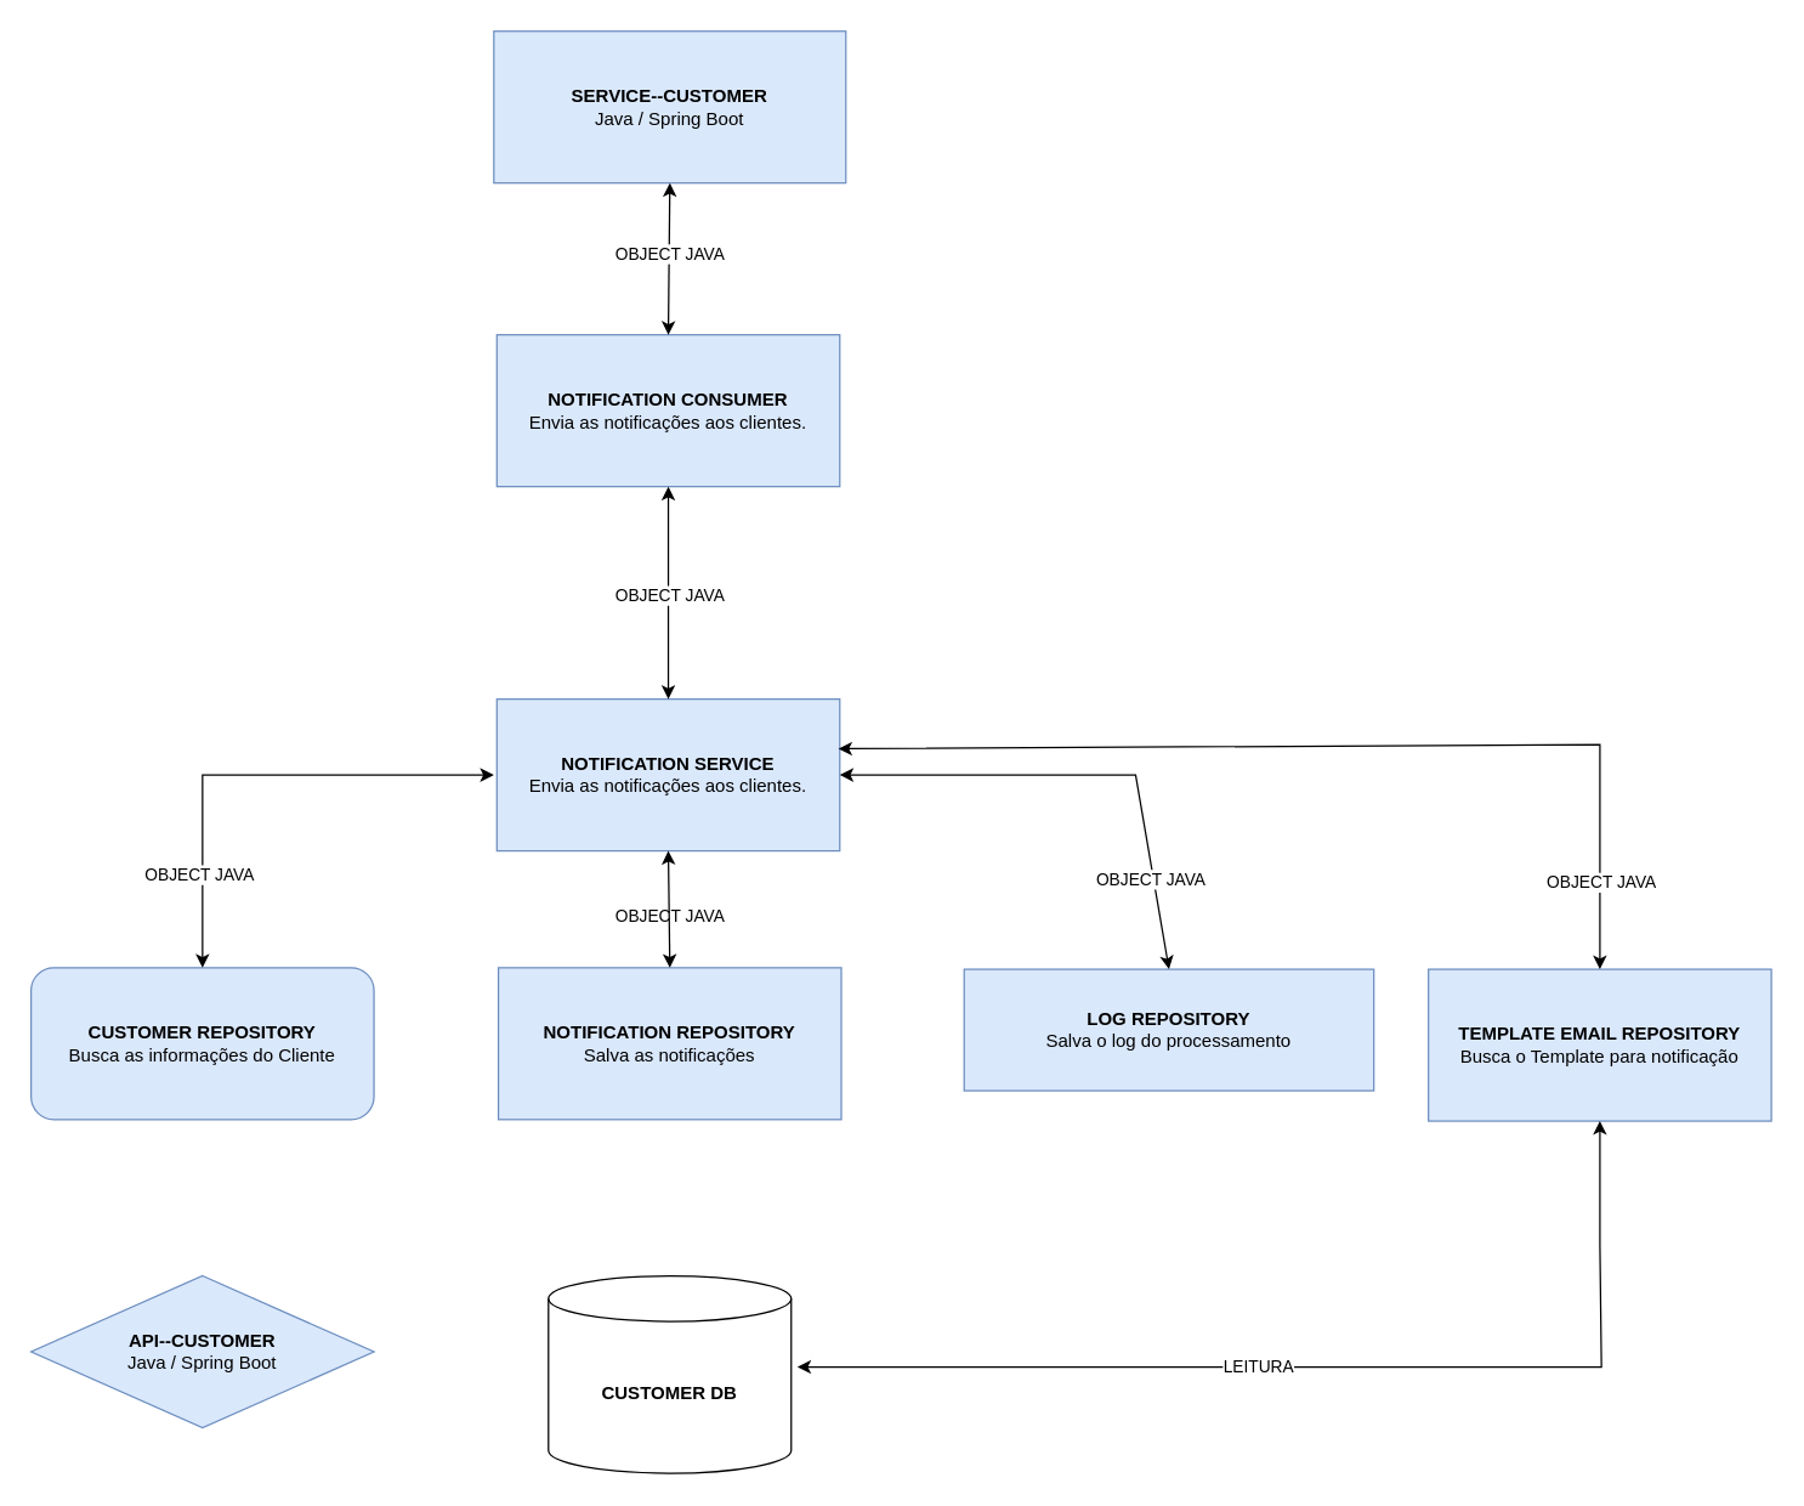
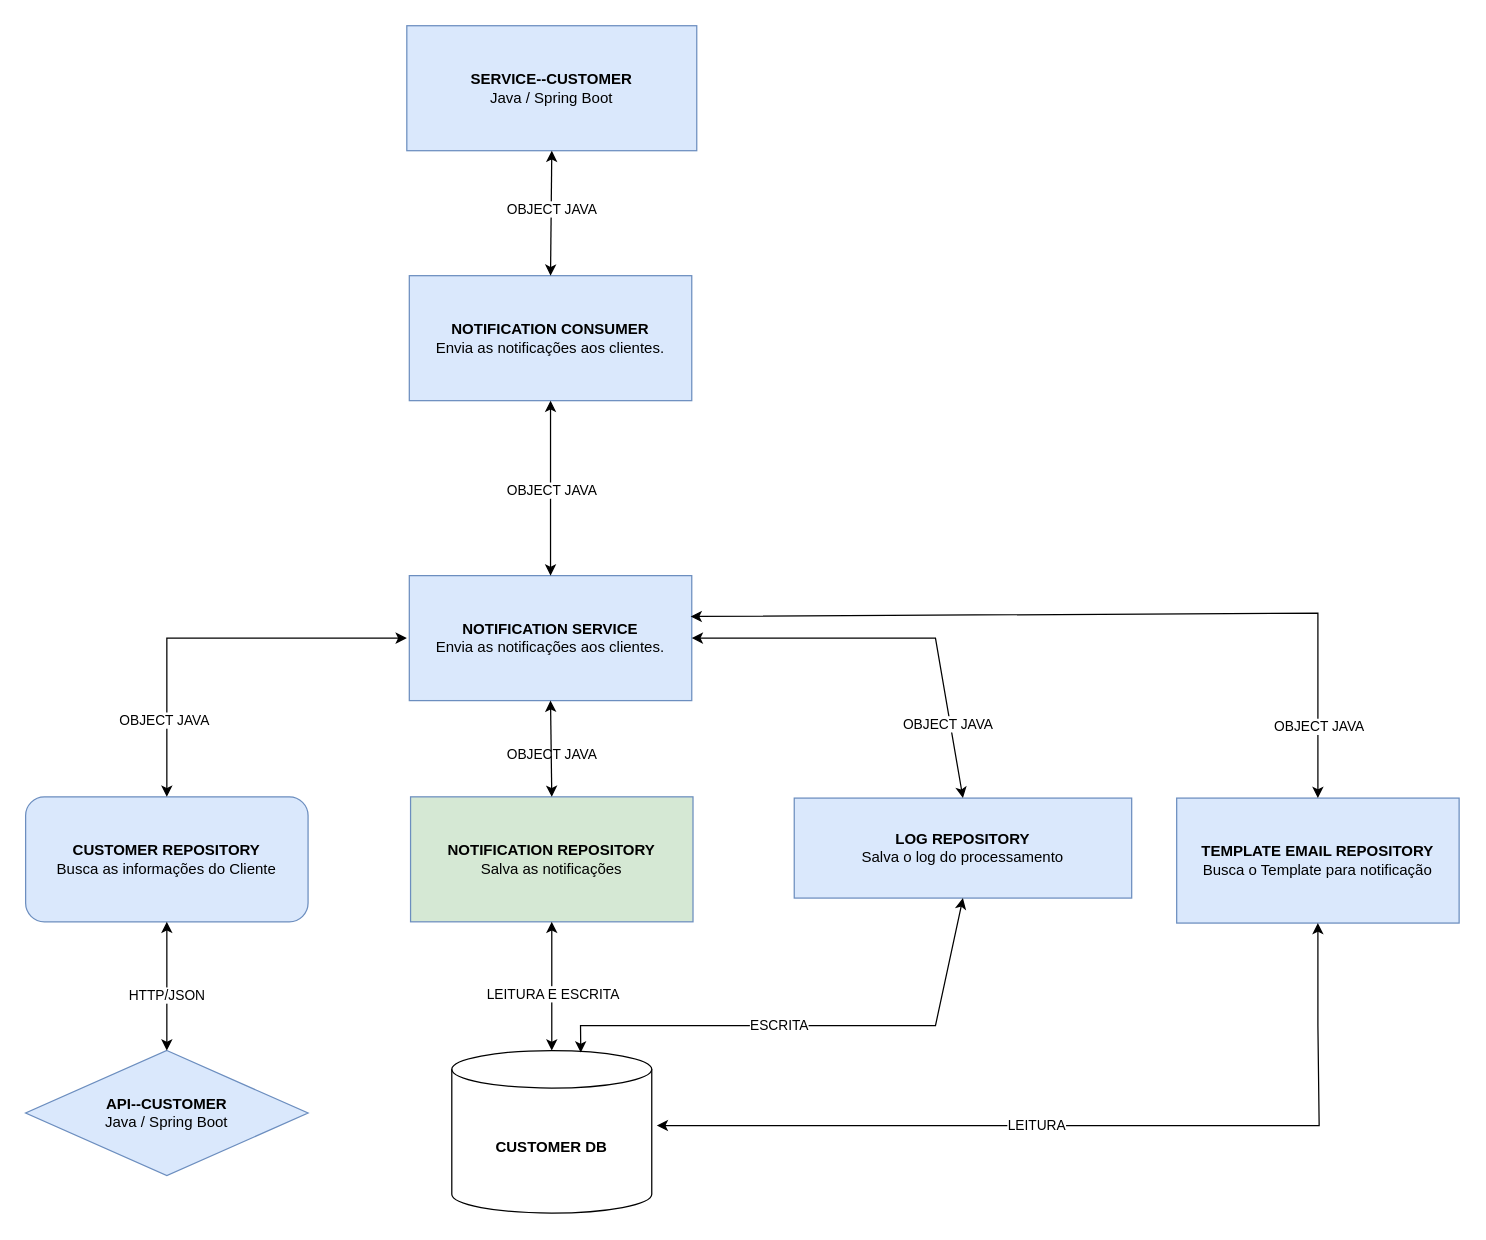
- <mxCell id="4" value="&lt;font style=&quot;font-size: 12px;&quot;&gt;&lt;b style=&quot;border-color: var(--border-color);&quot;&gt;NOTIFICATION REPOSITORY&lt;/b&gt;&lt;br style=&quot;border-color: var(--border-color);&quot;&gt;Salva as notificações&lt;br&gt;&lt;/font&gt;" style="rounded=0;whiteSpace=wrap;html=1;fillColor=#dae8fc;strokeColor=#6c8ebf;" parent="1" vertex="1"><mxGeometry x="328" y="637" width="226" height="100" as="geometry" /></mxCell>
+ <mxCell id="4" value="&lt;font style=&quot;font-size: 12px;&quot;&gt;&lt;b style=&quot;border-color: var(--border-color);&quot;&gt;NOTIFICATION REPOSITORY&lt;/b&gt;&lt;br style=&quot;border-color: var(--border-color);&quot;&gt;Salva as notificações&lt;br&gt;&lt;/font&gt;" style="rounded=0;whiteSpace=wrap;html=1;fillColor=#d5e8d4;strokeColor=#6c8ebf;" parent="1" vertex="1"><mxGeometry x="328" y="637" width="226" height="100" as="geometry" /></mxCell>
+ <mxCell id="17" value="" style="endArrow=classic;startArrow=classic;html=1;rounded=0;entryX=0.5;entryY=1;entryDx=0;entryDy=0;exitX=0.5;exitY=0;exitDx=0;exitDy=0;" parent="1" source="16" target="15" edge="1"><mxGeometry width="50" height="50" relative="1" as="geometry"><mxPoint x="225" y="820" as="sourcePoint" /><mxPoint x="275" y="770" as="targetPoint" /></mxGeometry></mxCell>
+ <mxCell id="18" value="HTTP/JSON" style="edgeLabel;html=1;align=center;verticalAlign=middle;resizable=0;points=[];" parent="17" connectable="0" vertex="1"><mxGeometry x="-0.118" y="1" relative="1" as="geometry"><mxPoint as="offset" /></mxGeometry></mxCell>
+ <mxCell id="13" value="" style="endArrow=classic;startArrow=classic;html=1;rounded=0;exitX=0.5;exitY=1;exitDx=0;exitDy=0;entryX=0.5;entryY=0;entryDx=0;entryDy=0;entryPerimeter=0;" parent="1" source="4" target="12" edge="1"><mxGeometry width="50" height="50" relative="1" as="geometry"><mxPoint x="425" y="660" as="sourcePoint" /><mxPoint x="475" y="610" as="targetPoint" /></mxGeometry></mxCell>
+ <mxCell id="14" value="LEITURA E ESCRITA" style="edgeLabel;html=1;align=center;verticalAlign=middle;resizable=0;points=[];" parent="13" connectable="0" vertex="1"><mxGeometry x="0.123" relative="1" as="geometry"><mxPoint y="-1" as="offset" /></mxGeometry></mxCell>
+ <mxCell id="22" value="" style="endArrow=classic;startArrow=classic;html=1;rounded=0;exitX=0.5;exitY=1;exitDx=0;exitDy=0;entryX=0.645;entryY=0.012;entryDx=0;entryDy=0;entryPerimeter=0;" parent="1" source="21" target="12" edge="1"><mxGeometry width="50" height="50" relative="1" as="geometry"><mxPoint x="732" y="661" as="sourcePoint" /><mxPoint x="748" y="841" as="targetPoint" /><Array as="points"><mxPoint x="748" y="820" /><mxPoint x="464" y="820" /></Array></mxGeometry></mxCell>
+ <mxCell id="23" value="ESCRITA" style="edgeLabel;html=1;align=center;verticalAlign=middle;resizable=0;points=[];" parent="22" connectable="0" vertex="1"><mxGeometry x="0.123" relative="1" as="geometry"><mxPoint y="-1" as="offset" /></mxGeometry></mxCell>
